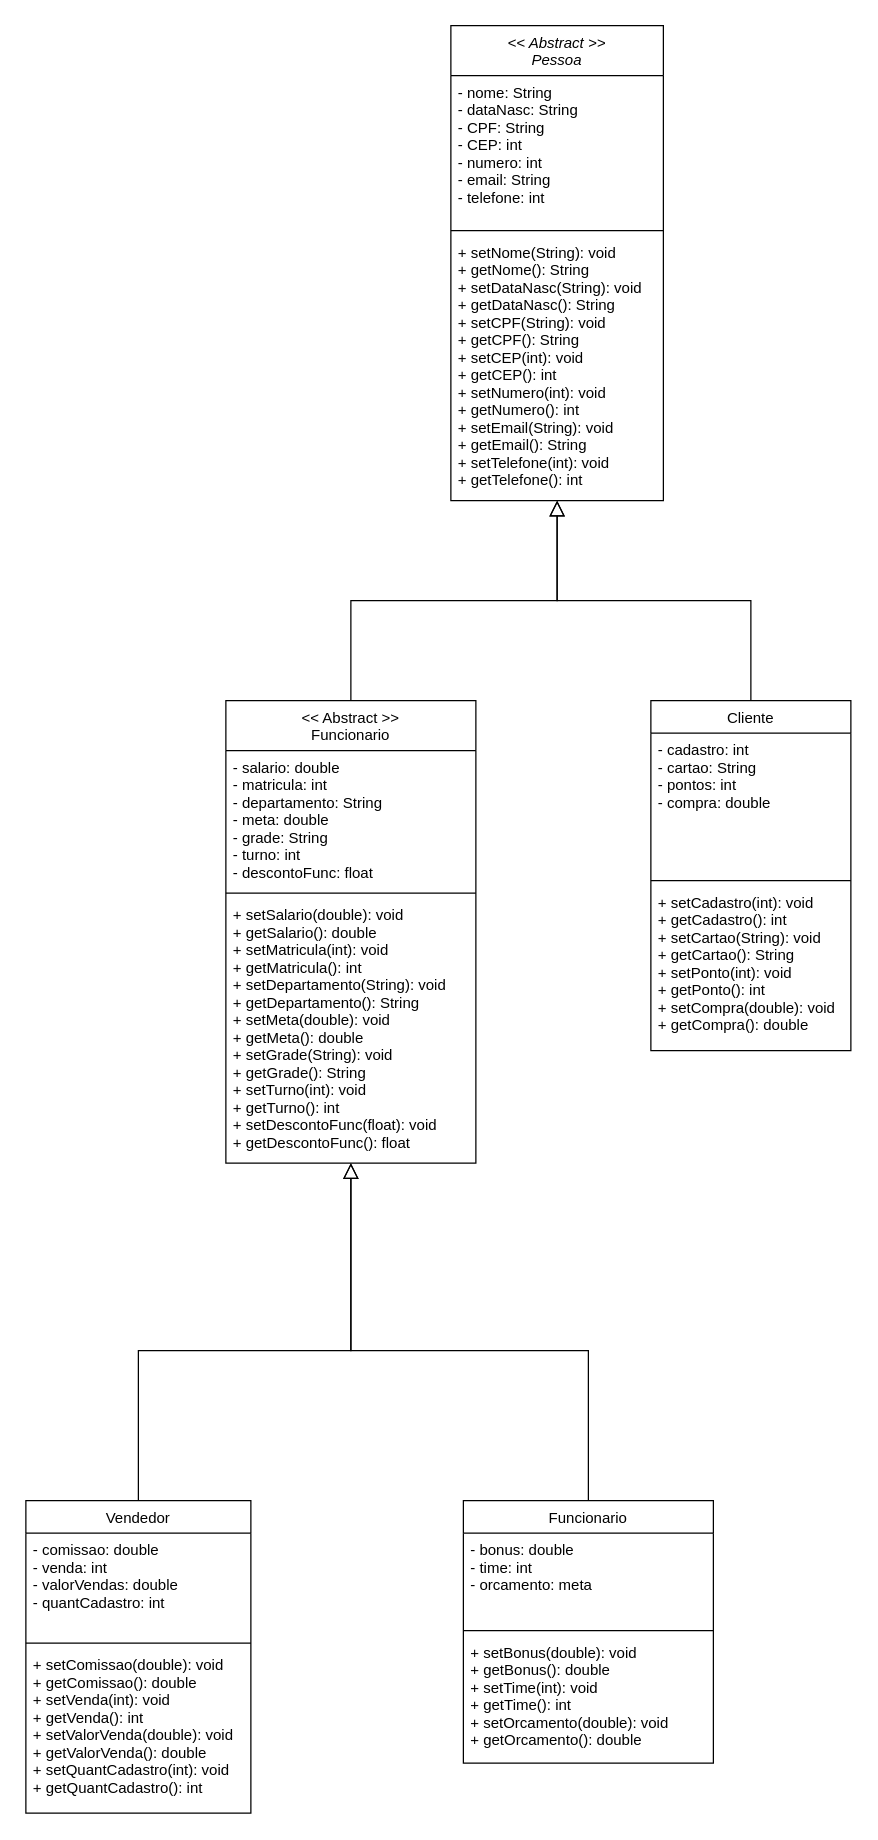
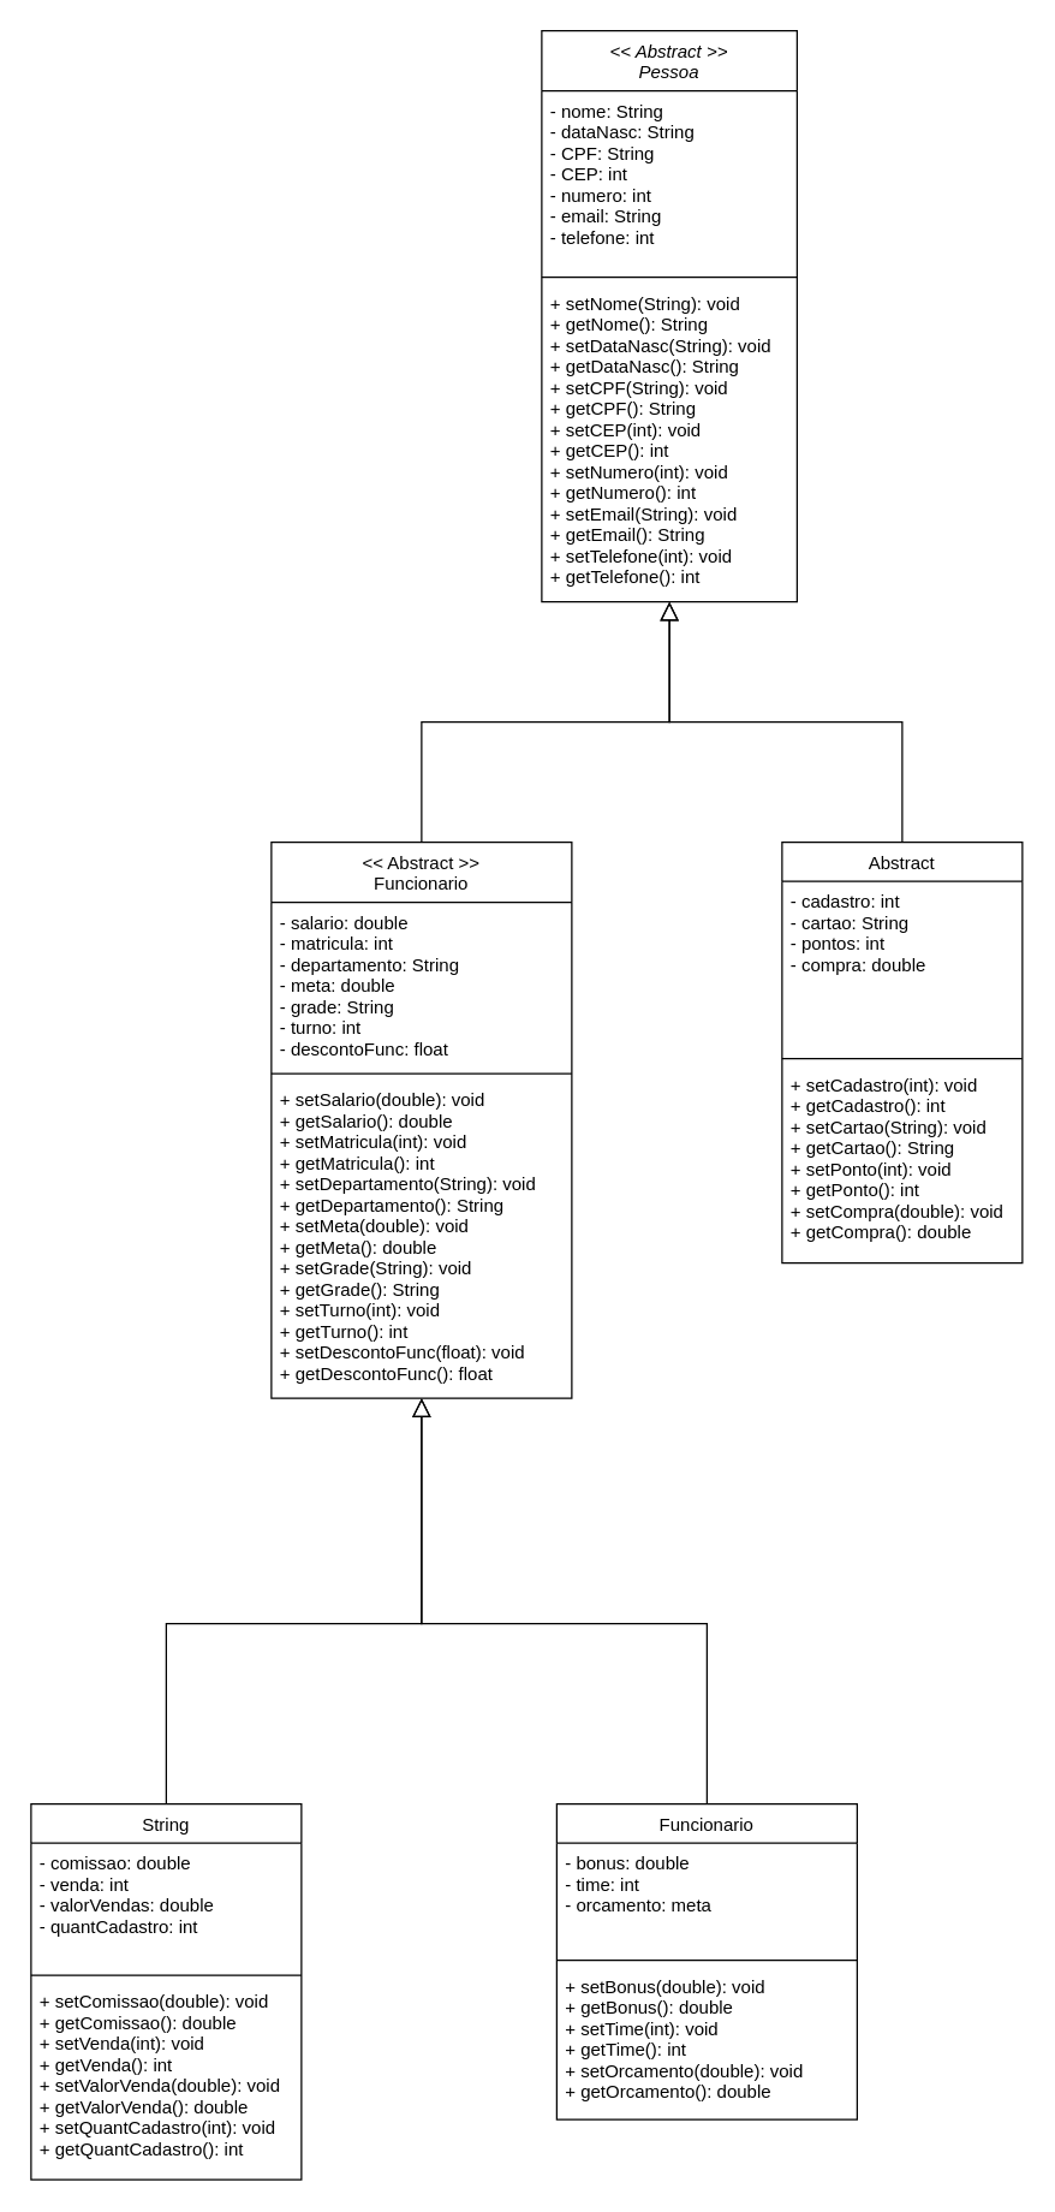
- <mxCell id="15" value="Cliente" style="swimlane;fontStyle=0;align=center;verticalAlign=top;childLayout=stackLayout;horizontal=1;startSize=26;horizontalStack=0;resizeParent=1;resizeLast=0;collapsible=1;marginBottom=0;rounded=0;shadow=0;strokeWidth=1;" parent="1" vertex="1"><mxGeometry x="520" y="560" width="160" height="280" as="geometry"><mxRectangle x="550" y="140" width="160" height="26" as="alternateBounds" /></mxGeometry></mxCell>
+ <mxCell id="15" value="Abstract" style="swimlane;fontStyle=0;align=center;verticalAlign=top;childLayout=stackLayout;horizontal=1;startSize=26;horizontalStack=0;resizeParent=1;resizeLast=0;collapsible=1;marginBottom=0;rounded=0;shadow=0;strokeWidth=1;" parent="1" vertex="1"><mxGeometry x="520" y="560" width="160" height="280" as="geometry"><mxRectangle x="550" y="140" width="160" height="26" as="alternateBounds" /></mxGeometry></mxCell>
- <mxCell id="6" value="Vendedor" style="swimlane;fontStyle=0;align=center;verticalAlign=top;childLayout=stackLayout;horizontal=1;startSize=26;horizontalStack=0;resizeParent=1;resizeLast=0;collapsible=1;marginBottom=0;rounded=0;shadow=0;strokeWidth=1;" parent="1" vertex="1"><mxGeometry x="20" y="1200" width="180" height="250" as="geometry"><mxRectangle x="130" y="380" width="160" height="26" as="alternateBounds" /></mxGeometry></mxCell>
+ <mxCell id="6" value="String" style="swimlane;fontStyle=0;align=center;verticalAlign=top;childLayout=stackLayout;horizontal=1;startSize=26;horizontalStack=0;resizeParent=1;resizeLast=0;collapsible=1;marginBottom=0;rounded=0;shadow=0;strokeWidth=1;" parent="1" vertex="1"><mxGeometry x="20" y="1200" width="180" height="250" as="geometry"><mxRectangle x="130" y="380" width="160" height="26" as="alternateBounds" /></mxGeometry></mxCell>
